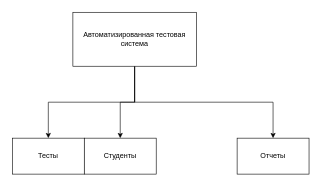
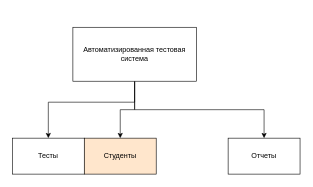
- <mxCell id="5" value="Автоматизированная тестовая система" style="rounded=0;whiteSpace=wrap;html=1;" vertex="1" parent="1"><mxGeometry x="121" y="20" width="206" height="90" as="geometry" /></mxCell>
+ <mxCell id="5" value="Автоматизированная тестовая система" style="rounded=0;whiteSpace=wrap;html=1;" vertex="1" parent="1"><mxGeometry x="121" y="45" width="206" height="90" as="geometry" /></mxCell>
- <mxCell id="7" value="Студенты" style="rounded=0;whiteSpace=wrap;html=1;" vertex="1" parent="1"><mxGeometry x="140" y="230" width="120" height="60" as="geometry" /></mxCell>
+ <mxCell id="7" value="Студенты" style="rounded=0;whiteSpace=wrap;html=1;fillColor=#ffe6cc;" vertex="1" parent="1"><mxGeometry x="140" y="230" width="120" height="60" as="geometry" /></mxCell>
- <mxCell id="8" value="Отчеты" style="rounded=0;whiteSpace=wrap;html=1;" vertex="1" parent="1"><mxGeometry x="395" y="230" width="120" height="60" as="geometry" /></mxCell>
+ <mxCell id="8" value="Отчеты" style="rounded=0;whiteSpace=wrap;html=1;" vertex="1" parent="1"><mxGeometry x="380" y="230" width="120" height="60" as="geometry" /></mxCell>
